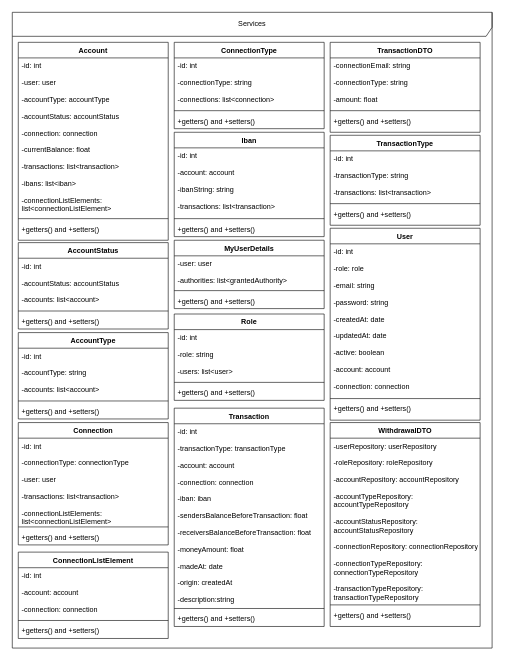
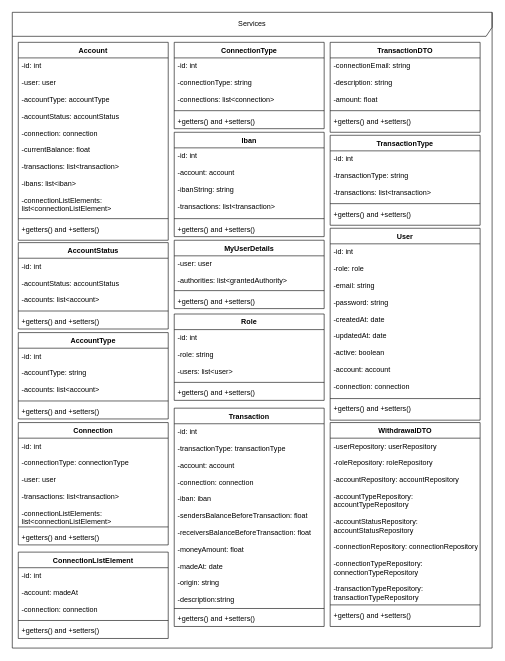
- <mxCell id="28" value="-connectionEmail: string&#10;&#10;-connectionType: string&#10;&#10;-amount: float&#10;" style="text;strokeColor=none;fillColor=none;align=left;verticalAlign=top;spacingLeft=4;spacingRight=4;overflow=hidden;rotatable=0;points=[[0,0.5],[1,0.5]];portConstraint=eastwest;" vertex="1" parent="27"><mxGeometry y="26" width="250" height="84" as="geometry" /></mxCell>
+ <mxCell id="28" value="-connectionEmail: string&#10;&#10;-description: string&#10;&#10;-amount: float&#10;" style="text;strokeColor=none;fillColor=none;align=left;verticalAlign=top;spacingLeft=4;spacingRight=4;overflow=hidden;rotatable=0;points=[[0,0.5],[1,0.5]];portConstraint=eastwest;" vertex="1" parent="27"><mxGeometry y="26" width="250" height="84" as="geometry" /></mxCell>
- <mxCell id="44" value="-id: int&#10;&#10;-transactionType: transactionType&#10;&#10;-account: account&#10;&#10;-connection: connection&#10;&#10;-iban: iban&#10;&#10;-sendersBalanceBeforeTransaction: float&#10;&#10;-receiversBalanceBeforeTransaction: float&#10;&#10;-moneyAmount: float&#10;&#10;-madeAt: date&#10;&#10;-origin: createdAt&#10;&#10;-description:string&#10;" style="text;strokeColor=none;fillColor=none;align=left;verticalAlign=top;spacingLeft=4;spacingRight=4;overflow=hidden;rotatable=0;points=[[0,0.5],[1,0.5]];portConstraint=eastwest;" vertex="1" parent="43"><mxGeometry y="26" width="250" height="304" as="geometry" /></mxCell>
+ <mxCell id="44" value="-id: int&#10;&#10;-transactionType: transactionType&#10;&#10;-account: account&#10;&#10;-connection: connection&#10;&#10;-iban: iban&#10;&#10;-sendersBalanceBeforeTransaction: float&#10;&#10;-receiversBalanceBeforeTransaction: float&#10;&#10;-moneyAmount: float&#10;&#10;-madeAt: date&#10;&#10;-origin: string&#10;&#10;-description:string&#10;" style="text;strokeColor=none;fillColor=none;align=left;verticalAlign=top;spacingLeft=4;spacingRight=4;overflow=hidden;rotatable=0;points=[[0,0.5],[1,0.5]];portConstraint=eastwest;" vertex="1" parent="43"><mxGeometry y="26" width="250" height="304" as="geometry" /></mxCell>
- <mxCell id="40" value="-id: int&#10;&#10;-account: account&#10;&#10;-connection: connection" style="text;strokeColor=none;fillColor=none;align=left;verticalAlign=top;spacingLeft=4;spacingRight=4;overflow=hidden;rotatable=0;points=[[0,0.5],[1,0.5]];portConstraint=eastwest;" vertex="1" parent="39"><mxGeometry y="26" width="250" height="84" as="geometry" /></mxCell>
+ <mxCell id="40" value="-id: int&#10;&#10;-account: madeAt&#10;&#10;-connection: connection" style="text;strokeColor=none;fillColor=none;align=left;verticalAlign=top;spacingLeft=4;spacingRight=4;overflow=hidden;rotatable=0;points=[[0,0.5],[1,0.5]];portConstraint=eastwest;" vertex="1" parent="39"><mxGeometry y="26" width="250" height="84" as="geometry" /></mxCell>
